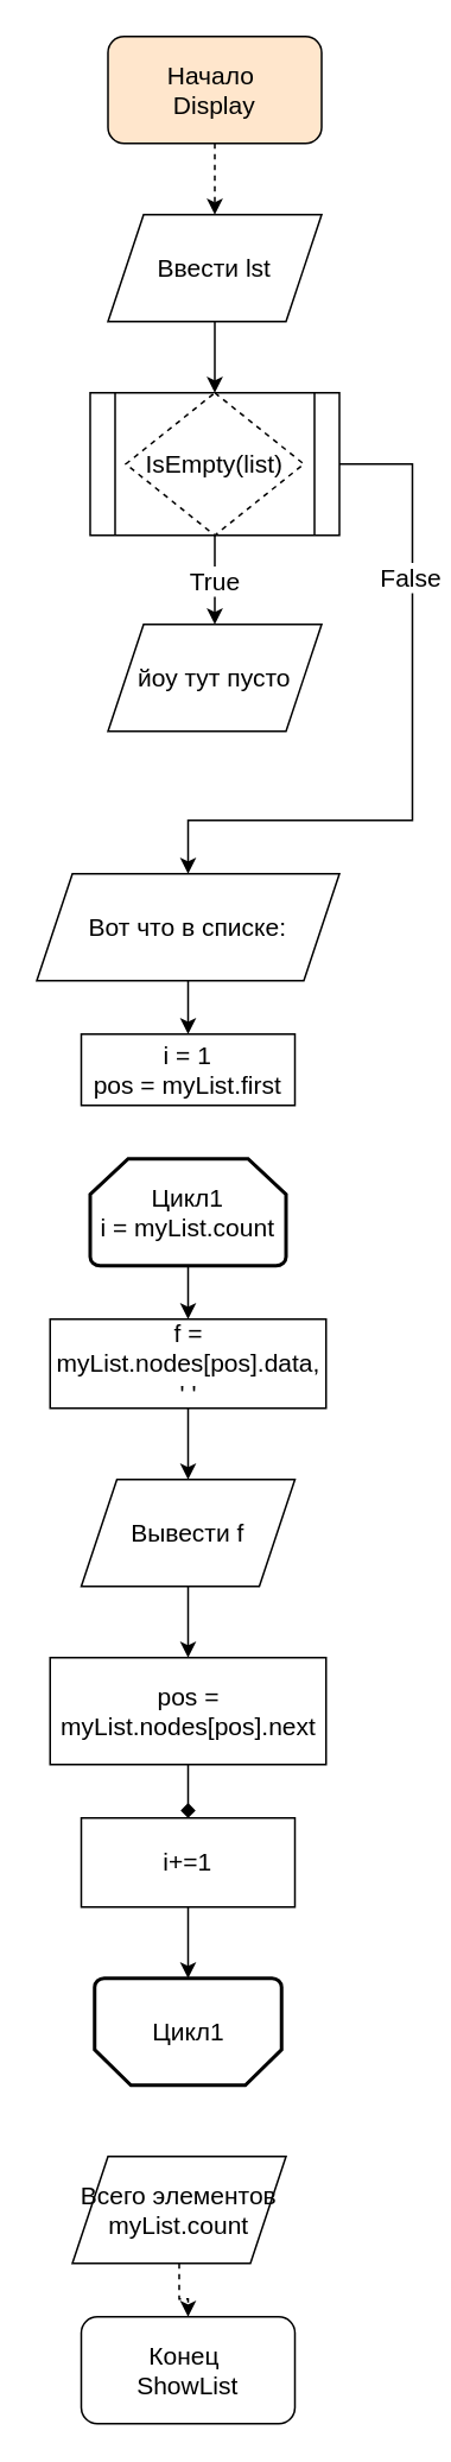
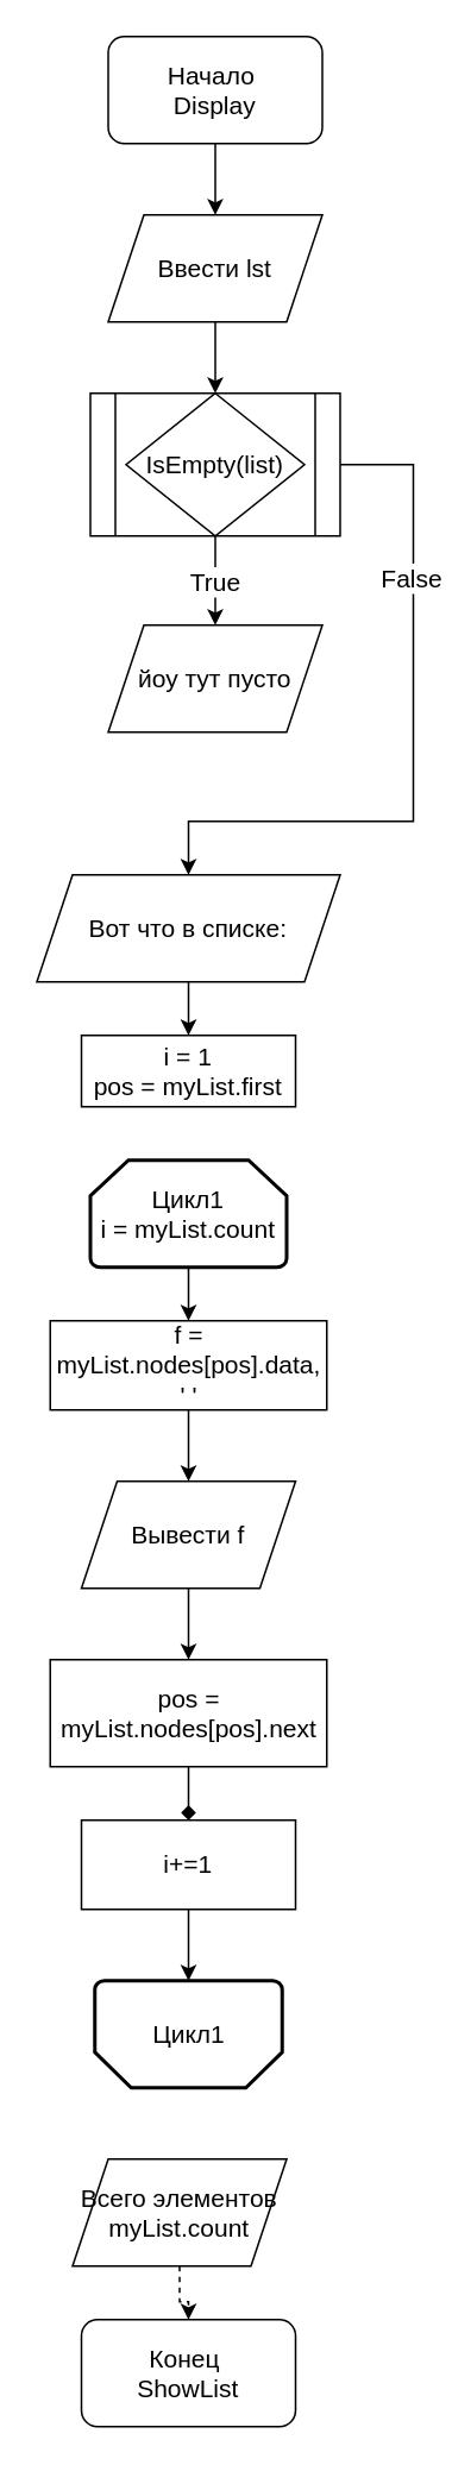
- <mxCell id="3" value="Начало&amp;nbsp;&lt;div&gt;Display&lt;/div&gt;" style="rounded=1;whiteSpace=wrap;html=1;fontSize=14;fillColor=#ffe6cc;" vertex="1" parent="1"><mxGeometry x="60" y="20" width="120" height="60" as="geometry" /></mxCell>
+ <mxCell id="3" value="Начало&amp;nbsp;&lt;div&gt;Display&lt;/div&gt;" style="rounded=1;whiteSpace=wrap;html=1;fontSize=14;" vertex="1" parent="1"><mxGeometry x="60" y="20" width="120" height="60" as="geometry" /></mxCell>
- <mxCell id="2" style="edgeStyle=orthogonalEdgeStyle;rounded=0;orthogonalLoop=1;jettySize=auto;html=1;fontSize=14;dashed=1;" edge="1" parent="1" source="3" target="5"><mxGeometry relative="1" as="geometry"><mxPoint x="120" y="150" as="targetPoint" /></mxGeometry></mxCell>
+ <mxCell id="2" style="edgeStyle=orthogonalEdgeStyle;rounded=0;orthogonalLoop=1;jettySize=auto;html=1;fontSize=14;" edge="1" parent="1" source="3" target="5"><mxGeometry relative="1" as="geometry"><mxPoint x="120" y="150" as="targetPoint" /></mxGeometry></mxCell>
- <mxCell id="11" value="IsEmpty(list)" style="rhombus;whiteSpace=wrap;html=1;fontSize=14;dashed=1;" vertex="1" parent="1"><mxGeometry x="70" y="220" width="100" height="80" as="geometry" /></mxCell>
+ <mxCell id="11" value="IsEmpty(list)" style="rhombus;whiteSpace=wrap;html=1;fontSize=14;" vertex="1" parent="1"><mxGeometry x="70" y="220" width="100" height="80" as="geometry" /></mxCell>
